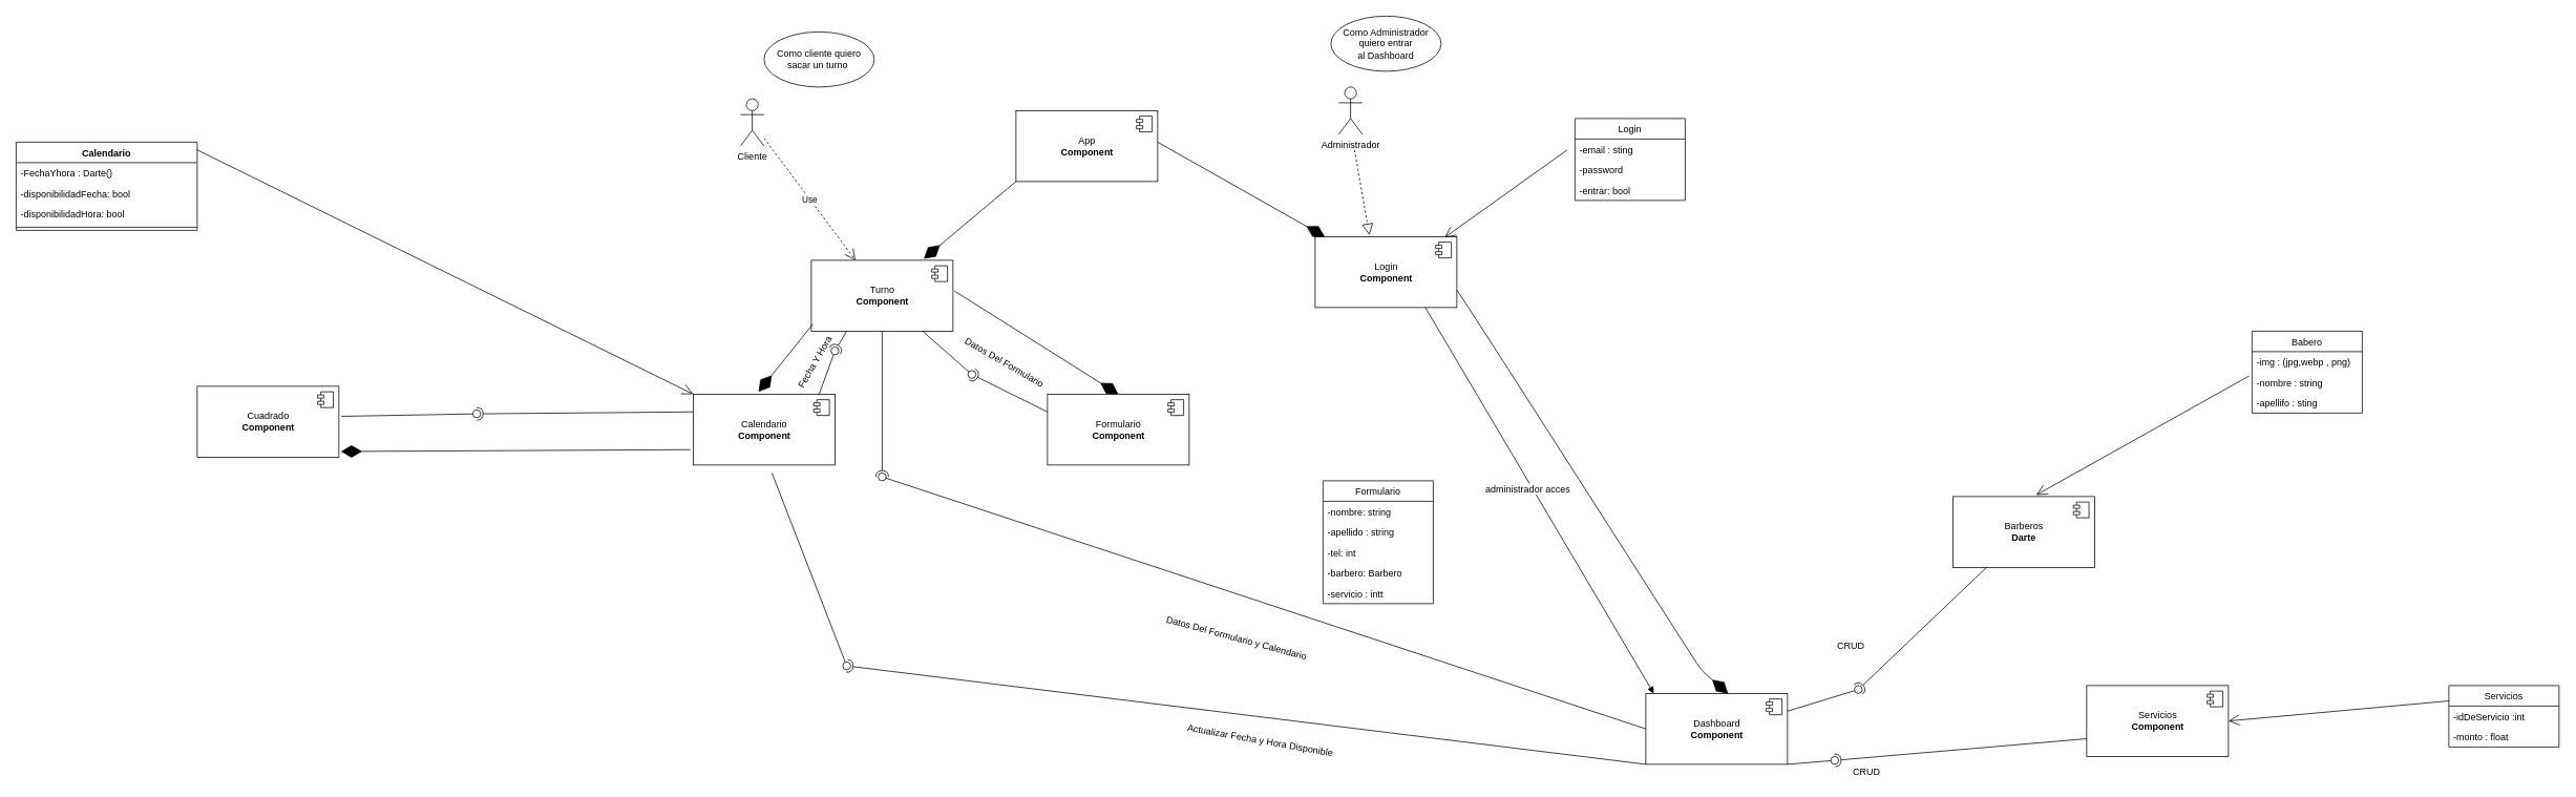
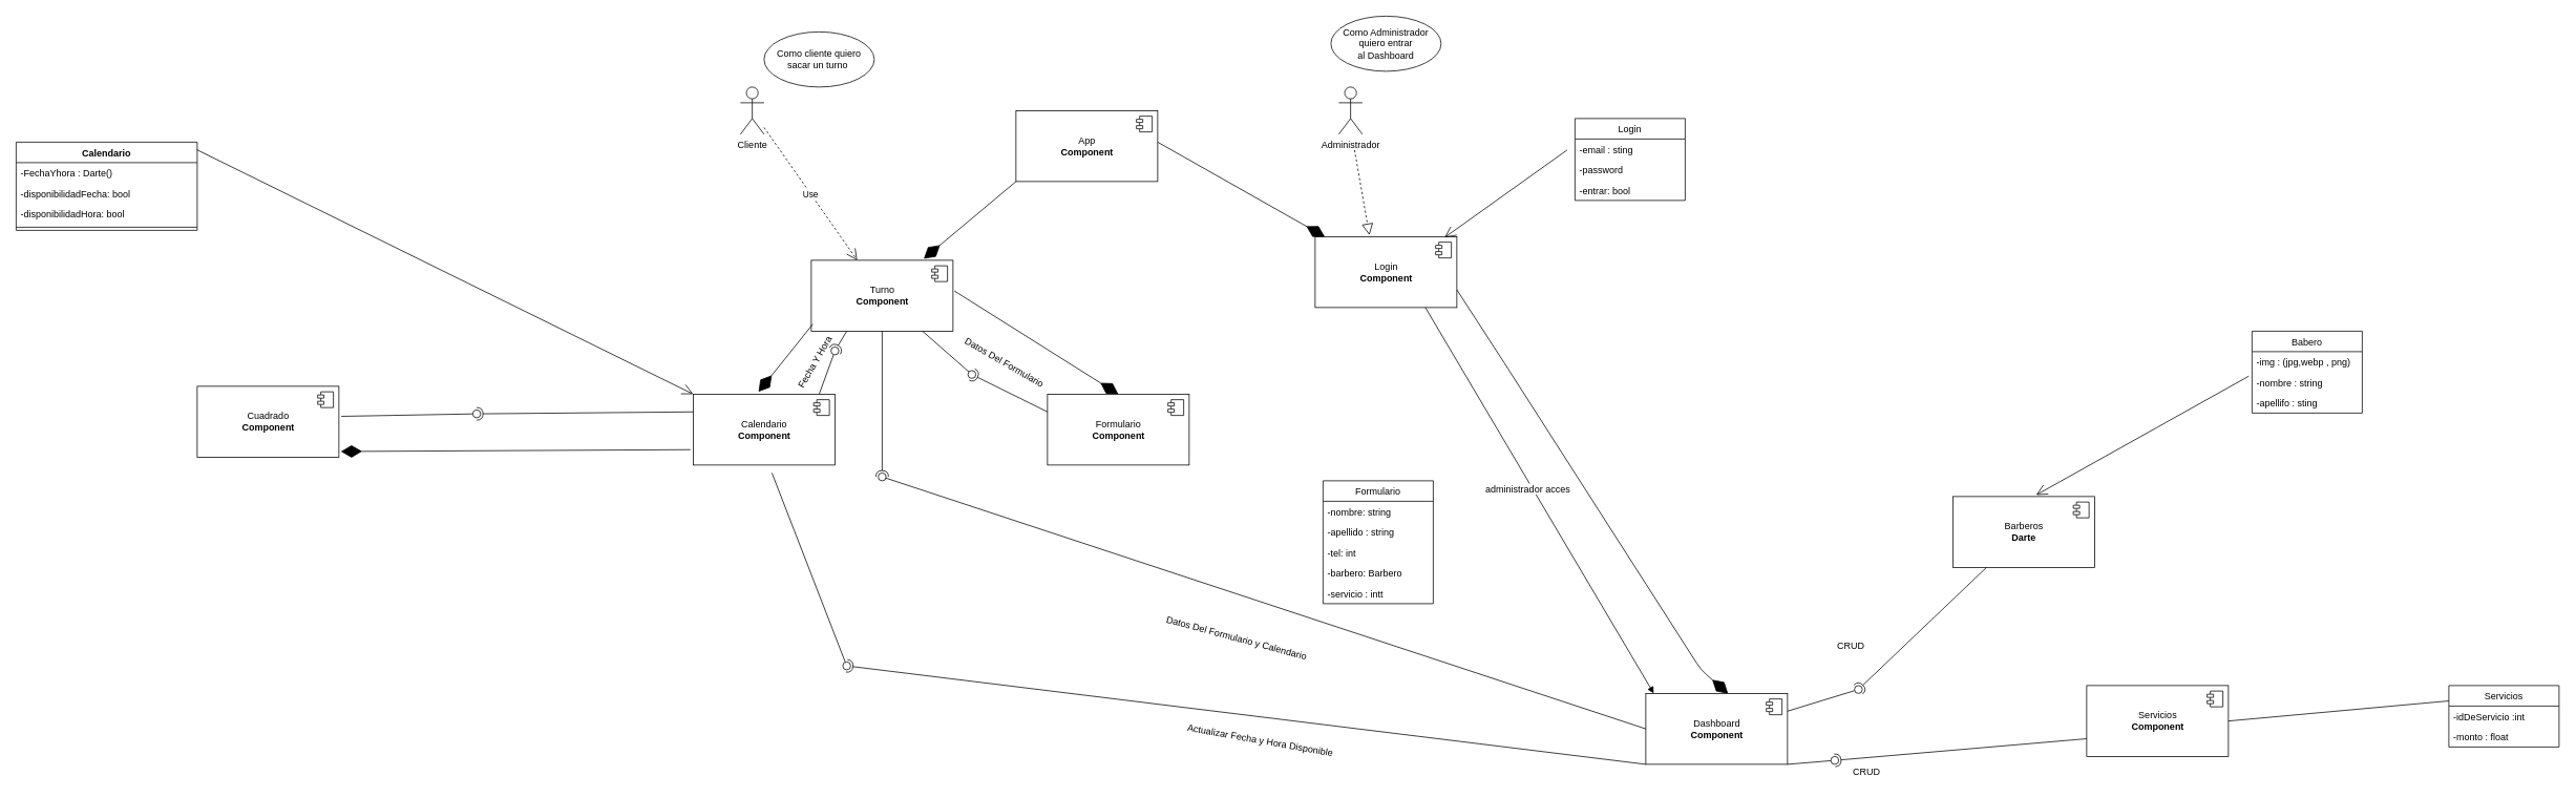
- <mxCell id="58" value="Cliente&lt;br&gt;&lt;br&gt;" style="shape=umlActor;verticalLabelPosition=bottom;verticalAlign=top;html=1;" vertex="1" parent="1"><mxGeometry x="940" y="125" width="30" height="60" as="geometry" /></mxCell>
+ <mxCell id="58" value="Cliente&lt;br&gt;&lt;br&gt;" style="shape=umlActor;verticalLabelPosition=bottom;verticalAlign=top;html=1;" vertex="1" parent="1"><mxGeometry x="940" y="110" width="30" height="60" as="geometry" /></mxCell>
- <mxCell id="85" value="" style="endArrow=open;endFill=1;endSize=12;html=1;entryX=1;entryY=0.5;entryDx=0;entryDy=0;exitX=0;exitY=0.25;exitDx=0;exitDy=0;" edge="1" parent="1" source="82" target="67"><mxGeometry width="160" relative="1" as="geometry"><mxPoint x="2910" y="900" as="sourcePoint" /><mxPoint x="3070" y="900" as="targetPoint" /></mxGeometry></mxCell>
+ <mxCell id="85" value="" style="endArrow=none;endFill=1;endSize=12;html=1;entryX=1;entryY=0.5;entryDx=0;entryDy=0;exitX=0;exitY=0.25;exitDx=0;exitDy=0;" edge="1" parent="1" source="82" target="67"><mxGeometry width="160" relative="1" as="geometry"><mxPoint x="2910" y="900" as="sourcePoint" /><mxPoint x="3070" y="900" as="targetPoint" /></mxGeometry></mxCell>
